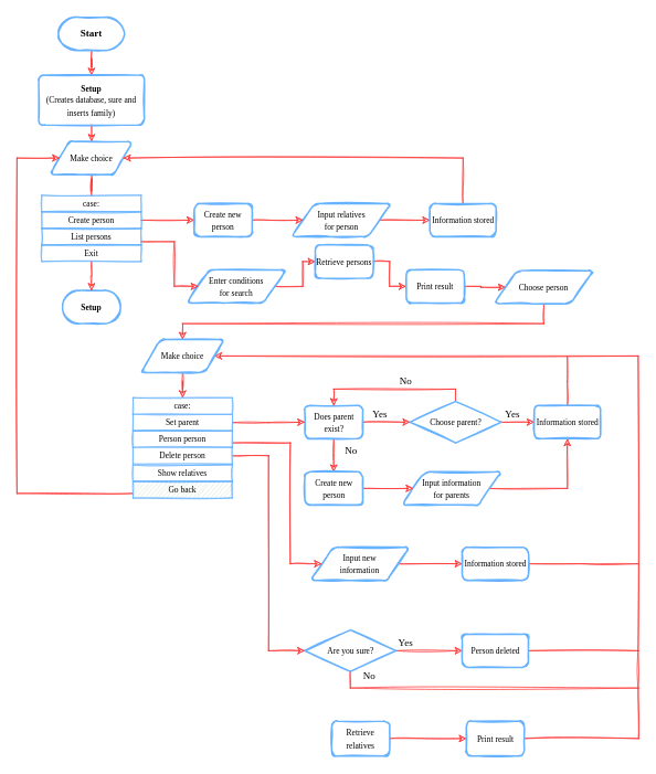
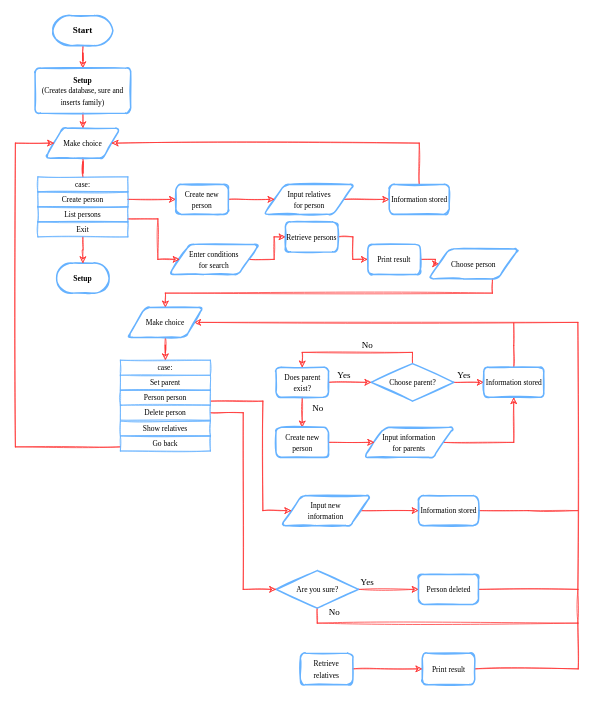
- <mxCell id="54" value="&lt;font style=&quot;font-size: 10px&quot;&gt;Choose person&lt;/font&gt;" style="shape=parallelogram;html=1;strokeWidth=2;perimeter=parallelogramPerimeter;whiteSpace=wrap;rounded=1;arcSize=12;size=0.23;sketch=1;fontFamily=Comic Sans MS;fillColor=none;strokeColor=#66B2FF;" parent="1" vertex="1"><mxGeometry x="596" y="326" width="120" height="40" as="geometry" /></mxCell>
+ <mxCell id="54" value="&lt;font style=&quot;font-size: 10px&quot;&gt;Choose person&lt;/font&gt;" style="shape=parallelogram;html=1;strokeWidth=2;perimeter=parallelogramPerimeter;whiteSpace=wrap;rounded=1;arcSize=12;size=0.23;sketch=1;fontFamily=Comic Sans MS;fillColor=none;strokeColor=#66B2FF;" parent="1" vertex="1"><mxGeometry x="571" y="331" width="120" height="40" as="geometry" /></mxCell>
- <mxCell id="63" style="edgeStyle=orthogonalEdgeStyle;rounded=0;sketch=1;orthogonalLoop=1;jettySize=auto;html=1;entryX=0;entryY=0.5;entryDx=0;entryDy=0;strokeWidth=1;fontFamily=Comic Sans MS;fontSize=11;strokeColor=#FF3333;" parent="1" source="64" target="16" edge="1"><mxGeometry relative="1" as="geometry" /></mxCell>
+ <mxCell id="63" style="edgeStyle=orthogonalEdgeStyle;rounded=0;sketch=1;orthogonalLoop=1;jettySize=auto;html=1;strokeWidth=1;fontFamily=Comic Sans MS;fontSize=11;strokeColor=#FF3333;" parent="1" source="64" target="67" edge="1"><mxGeometry relative="1" as="geometry" /></mxCell>
- <mxCell id="72" value="&lt;font style=&quot;font-size: 10px&quot;&gt;Go back&lt;/font&gt;" style="rounded=0;whiteSpace=wrap;html=1;sketch=1;strokeWidth=1;fontFamily=Comic Sans MS;fontSize=11;strokeColor=#66B2FF;fillColor=#d5e8d4;" parent="1" vertex="1"><mxGeometry x="160" y="580.48" width="120" height="20" as="geometry" /></mxCell>
+ <mxCell id="72" value="&lt;font style=&quot;font-size: 10px&quot;&gt;Go back&lt;/font&gt;" style="rounded=0;whiteSpace=wrap;html=1;sketch=1;strokeWidth=1;fontFamily=Comic Sans MS;fontSize=11;strokeColor=#66B2FF;" parent="1" vertex="1"><mxGeometry x="160" y="580.48" width="120" height="20" as="geometry" /></mxCell>
